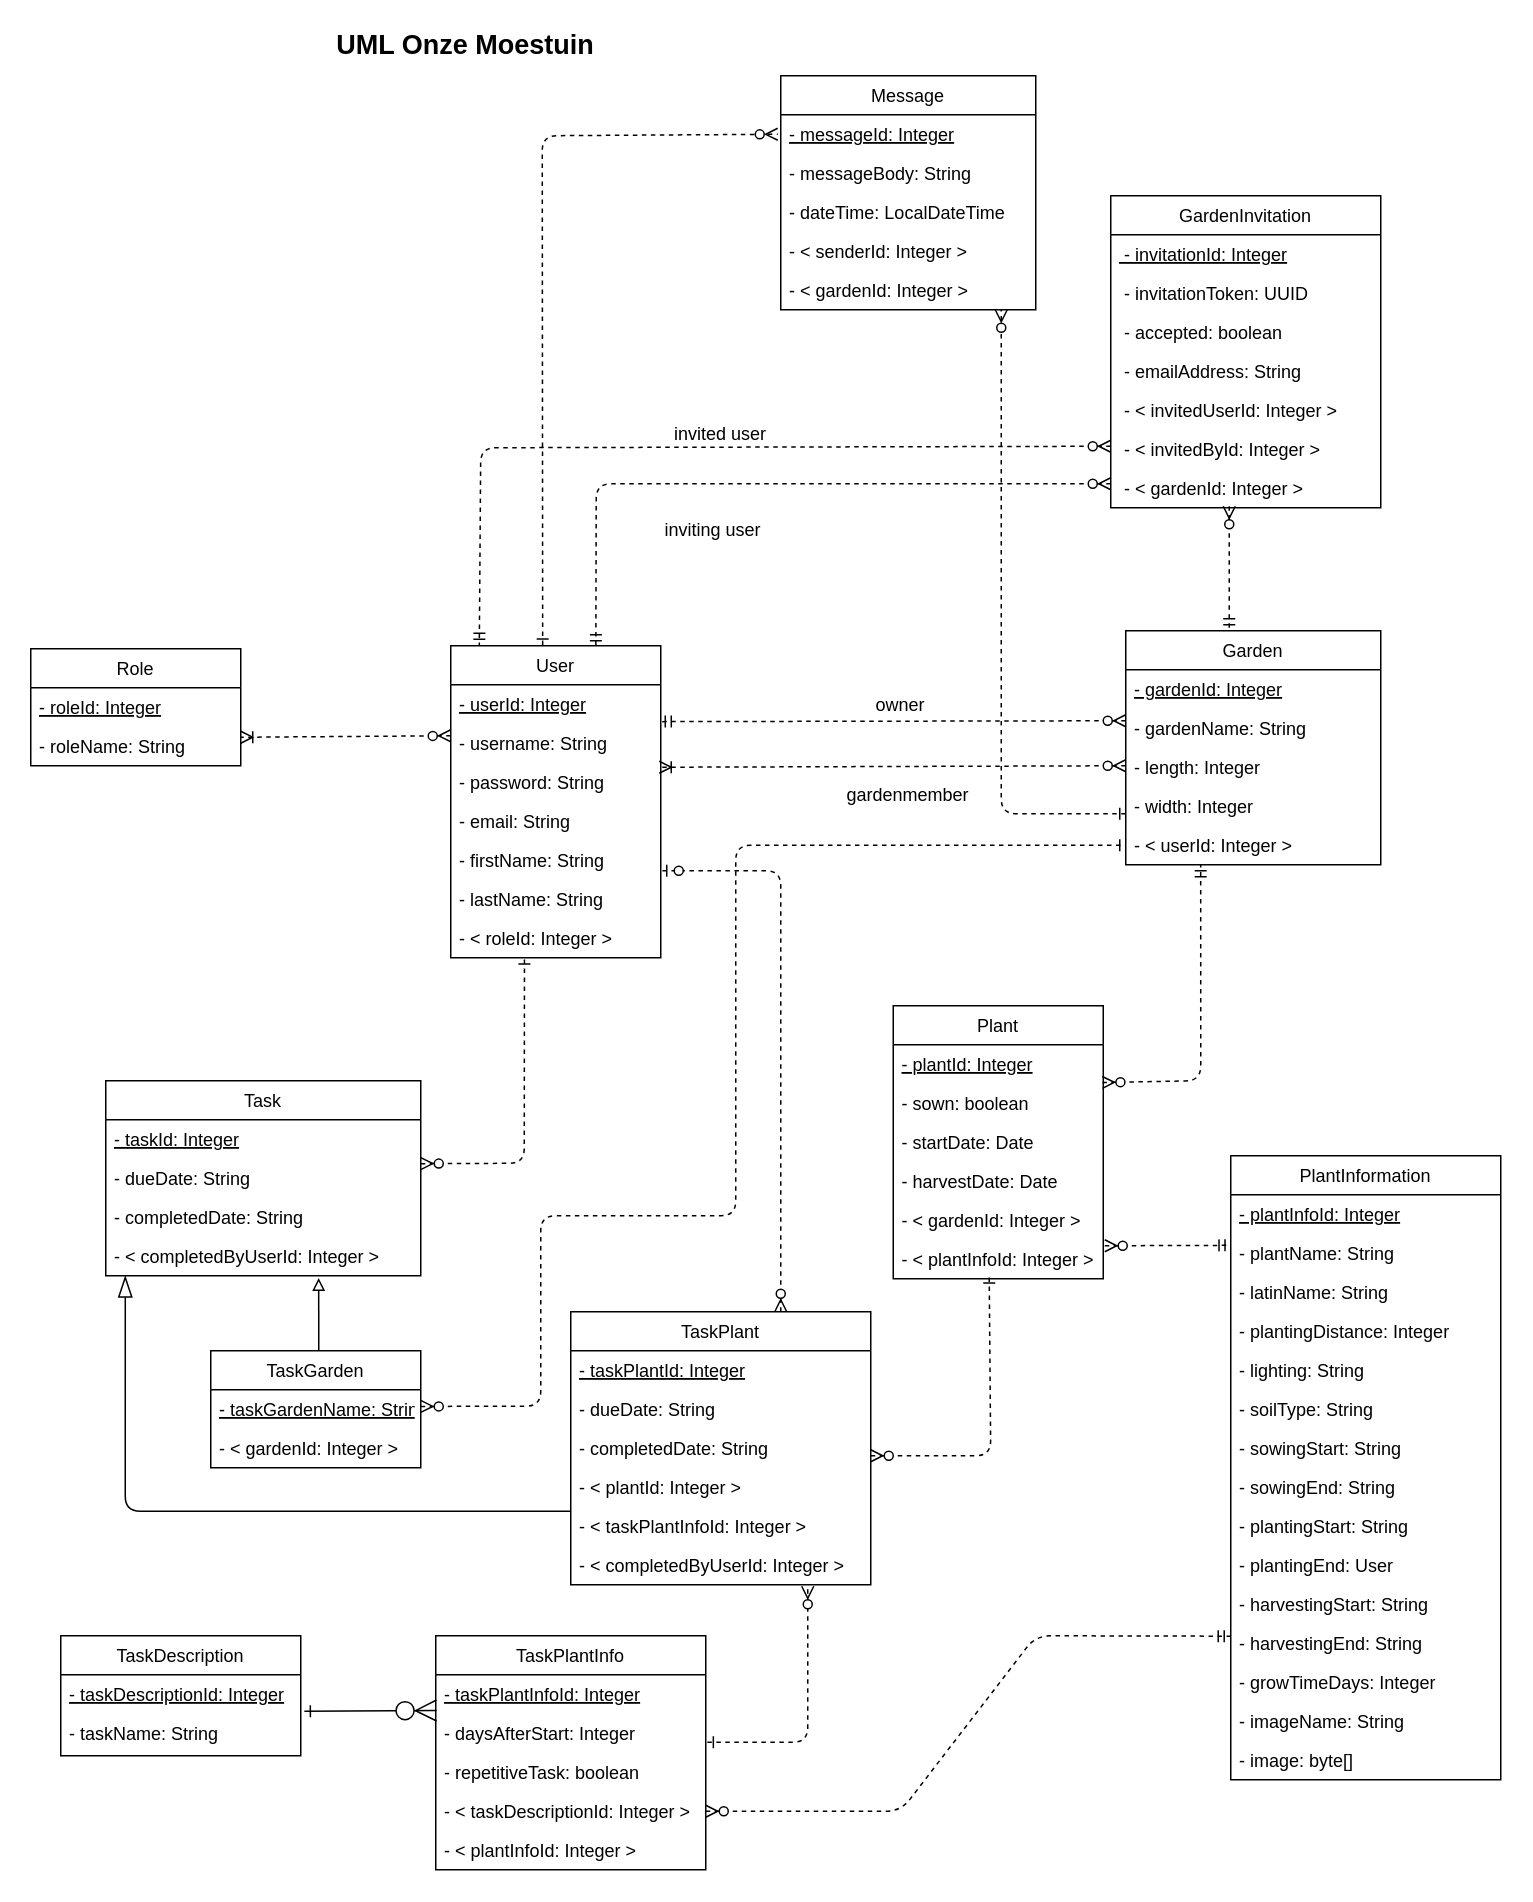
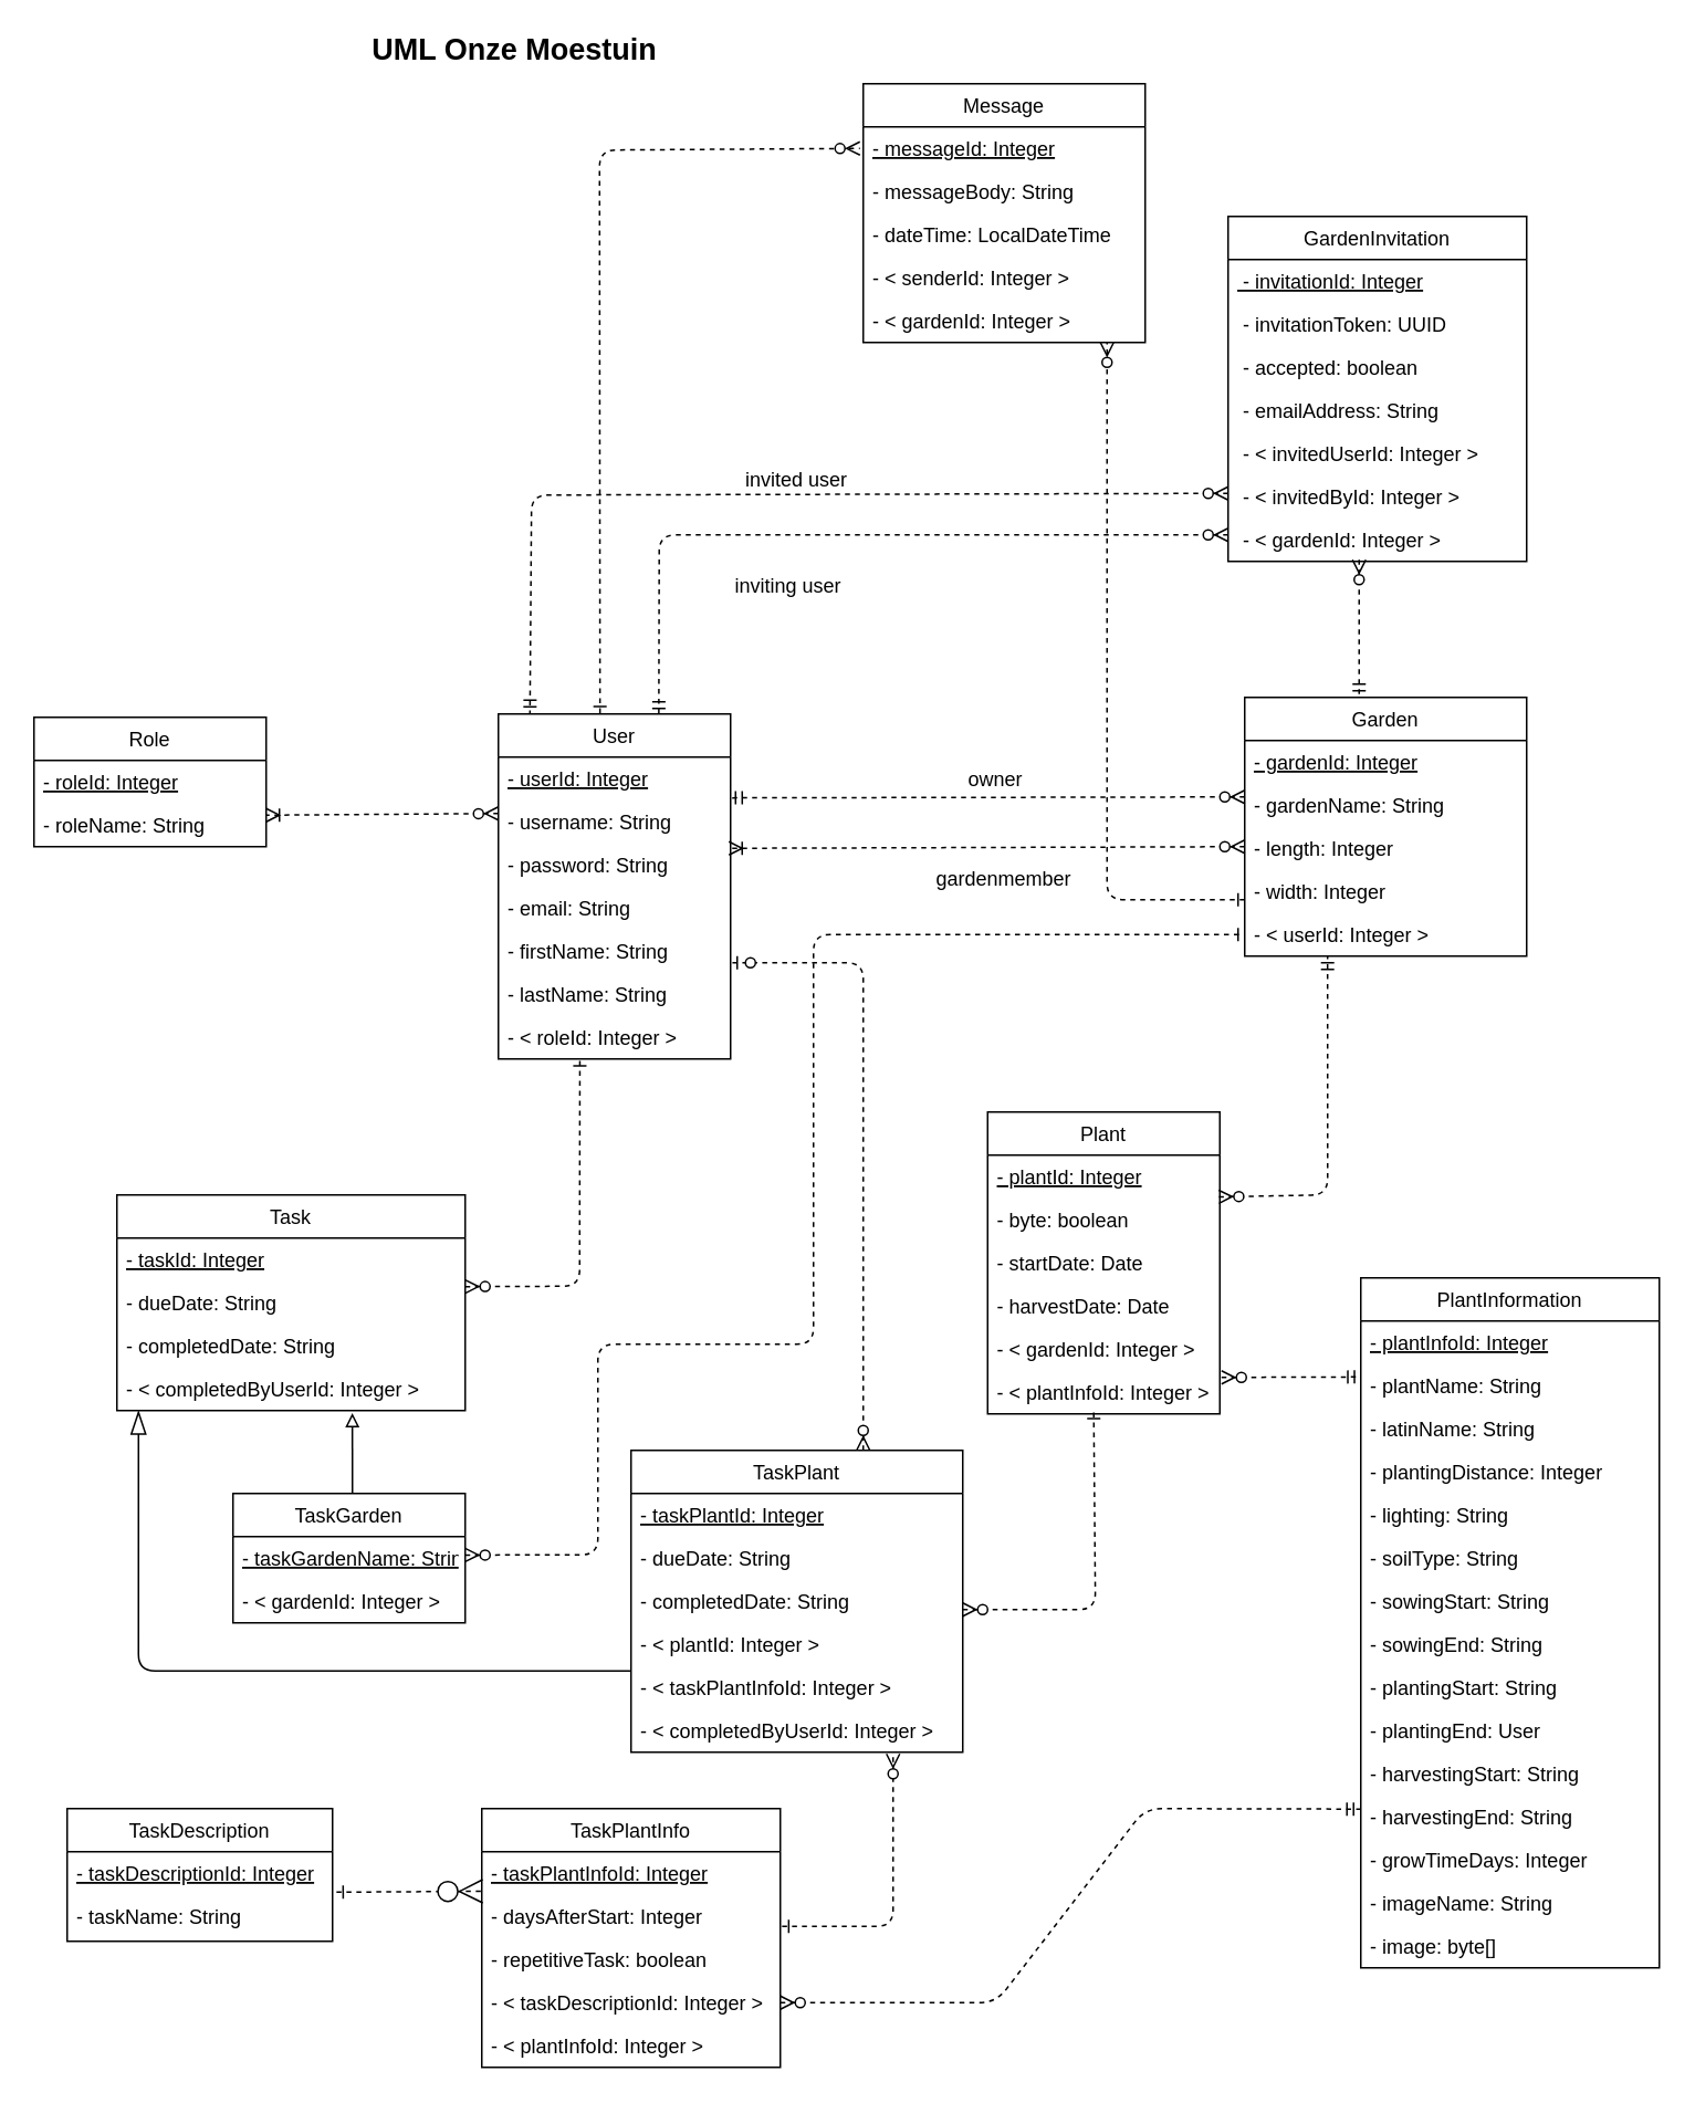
- <mxCell id="34" value="- sown: boolean" style="text;strokeColor=none;fillColor=none;align=left;verticalAlign=top;spacingLeft=4;spacingRight=4;overflow=hidden;rotatable=0;points=[[0,0.5],[1,0.5]];portConstraint=eastwest;" parent="32" vertex="1"><mxGeometry y="52" width="140" height="26" as="geometry" /></mxCell>
+ <mxCell id="34" value="- byte: boolean" style="text;strokeColor=none;fillColor=none;align=left;verticalAlign=top;spacingLeft=4;spacingRight=4;overflow=hidden;rotatable=0;points=[[0,0.5],[1,0.5]];portConstraint=eastwest;" parent="32" vertex="1"><mxGeometry y="52" width="140" height="26" as="geometry" /></mxCell>
- <mxCell id="104" value="" style="endArrow=ERzeroToMany;dashed=0;endFill=1;endSize=12;html=1;exitX=1.015;exitY=-0.057;exitDx=0;exitDy=0;exitPerimeter=0;entryX=0.003;entryY=0.916;entryDx=0;entryDy=0;entryPerimeter=0;startArrow=ERone;startFill=0;" edge="1" parent="1" source="103" target="47"><mxGeometry width="160" relative="1" as="geometry"><mxPoint x="150" y="1140" as="sourcePoint" /><mxPoint x="310" y="1140" as="targetPoint" /></mxGeometry></mxCell>
+ <mxCell id="104" value="" style="endArrow=ERzeroToMany;dashed=1;endFill=1;endSize=12;html=1;exitX=1.015;exitY=-0.057;exitDx=0;exitDy=0;exitPerimeter=0;entryX=0.003;entryY=0.916;entryDx=0;entryDy=0;entryPerimeter=0;startArrow=ERone;startFill=0;" edge="1" parent="1" source="103" target="47"><mxGeometry width="160" relative="1" as="geometry"><mxPoint x="150" y="1140" as="sourcePoint" /><mxPoint x="310" y="1140" as="targetPoint" /></mxGeometry></mxCell>
